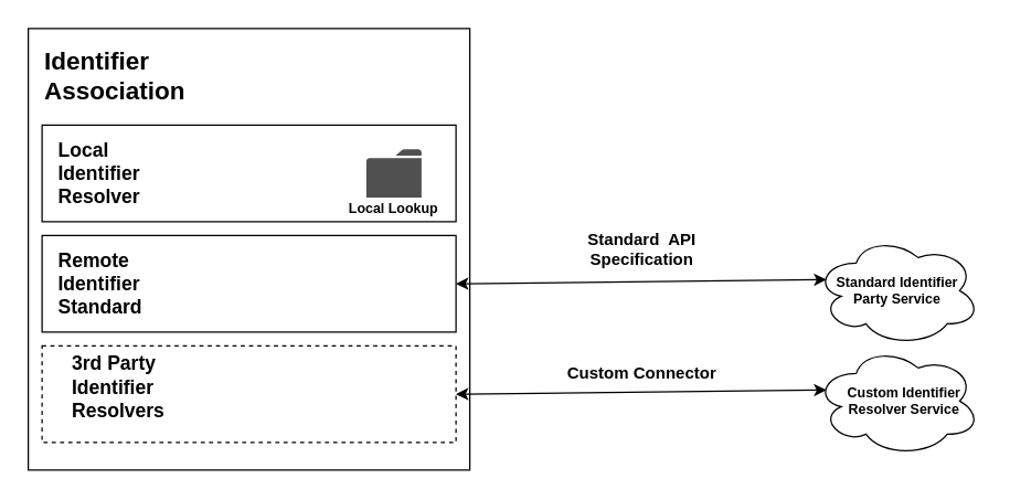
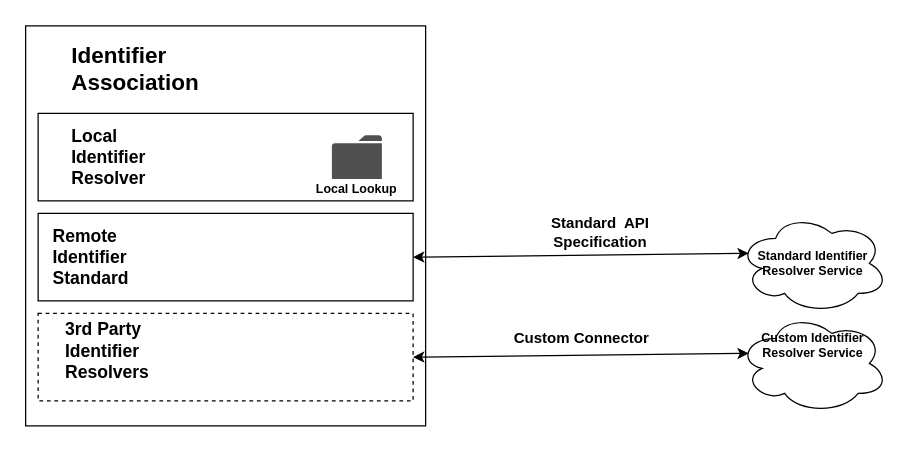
- <mxCell id="3" value="&lt;h2&gt;Identifier Association&lt;/h2&gt;" style="text;html=1;strokeColor=none;fillColor=none;align=left;verticalAlign=middle;whiteSpace=wrap;rounded=0;" vertex="1" parent="1"><mxGeometry x="30" y="30" width="160" height="50" as="geometry" /></mxCell>
+ <mxCell id="3" value="&lt;h2&gt;Identifier Association&lt;/h2&gt;" style="text;html=1;strokeColor=none;fillColor=none;align=left;verticalAlign=middle;whiteSpace=wrap;rounded=0;" vertex="1" parent="1"><mxGeometry x="55" y="30" width="160" height="50" as="geometry" /></mxCell>
- <mxCell id="6" value="&lt;h3&gt;Local Identifier Resolver&lt;/h3&gt;" style="text;html=1;strokeColor=none;fillColor=none;align=left;verticalAlign=middle;whiteSpace=wrap;rounded=0;" vertex="1" parent="4"><mxGeometry x="10" y="10" width="100" height="50" as="geometry" /></mxCell>
+ <mxCell id="6" value="&lt;h3&gt;Local Identifier Resolver&lt;/h3&gt;" style="text;html=1;strokeColor=none;fillColor=none;align=left;verticalAlign=middle;whiteSpace=wrap;rounded=0;" vertex="1" parent="4"><mxGeometry x="25" y="10" width="100" height="50" as="geometry" /></mxCell>
- <mxCell id="17" value="&lt;h4&gt;Standard&amp;nbsp; API Specification&lt;/h4&gt;" style="text;html=1;strokeColor=none;fillColor=none;align=center;verticalAlign=middle;whiteSpace=wrap;rounded=0;" vertex="1" parent="1"><mxGeometry x="410" y="170" width="110" height="20" as="geometry" /></mxCell>
+ <mxCell id="17" value="&lt;h4&gt;Standard&amp;nbsp; API Specification&lt;/h4&gt;" style="text;html=1;strokeColor=none;fillColor=none;align=center;verticalAlign=middle;whiteSpace=wrap;rounded=0;" vertex="1" parent="1"><mxGeometry x="425" y="175" width="110" height="20" as="geometry" /></mxCell>
- <mxCell id="21" value="&lt;h5&gt;Standard Identifier Party Service&lt;/h5&gt;" style="text;html=1;strokeColor=none;fillColor=none;align=center;verticalAlign=middle;whiteSpace=wrap;rounded=0;" vertex="1" parent="1"><mxGeometry x="595" y="200" width="110" height="20" as="geometry" /></mxCell>
+ <mxCell id="21" value="&lt;h5&gt;Standard Identifier Resolver Service&lt;/h5&gt;" style="text;html=1;strokeColor=none;fillColor=none;align=center;verticalAlign=middle;whiteSpace=wrap;rounded=0;" vertex="1" parent="1"><mxGeometry x="595" y="200" width="110" height="20" as="geometry" /></mxCell>
- <mxCell id="22" value="&lt;h5&gt;Custom Identifier Resolver Service&lt;/h5&gt;" style="text;html=1;strokeColor=none;fillColor=none;align=center;verticalAlign=middle;whiteSpace=wrap;rounded=0;" vertex="1" parent="1"><mxGeometry x="600" y="280" width="110" height="20" as="geometry" /></mxCell>
+ <mxCell id="22" value="&lt;h5&gt;Custom Identifier Resolver Service&lt;/h5&gt;" style="text;html=1;strokeColor=none;fillColor=none;align=center;verticalAlign=middle;whiteSpace=wrap;rounded=0;" vertex="1" parent="1"><mxGeometry x="595" y="265" width="110" height="20" as="geometry" /></mxCell>
